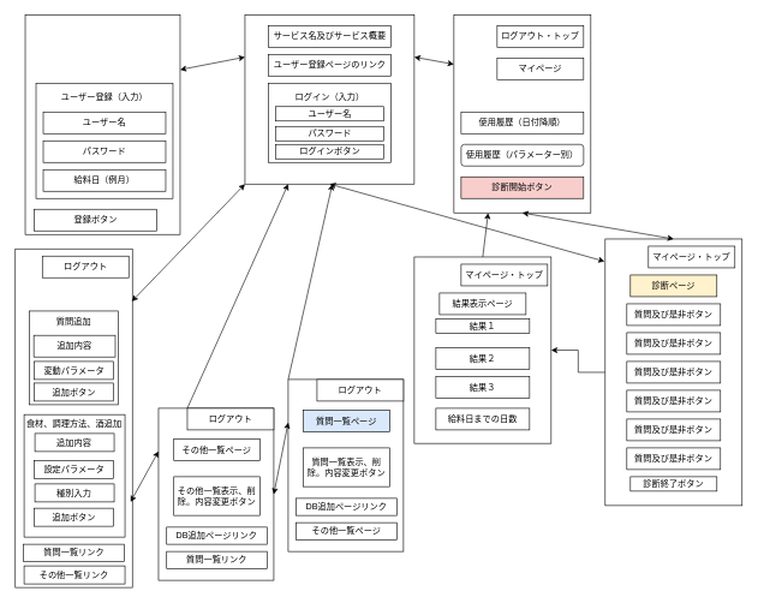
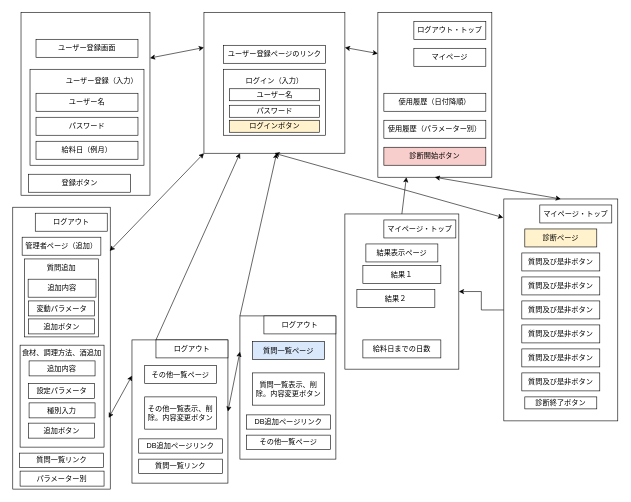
- <mxCell id="9" value="サービス名及びサービス概要" style="rounded=0;whiteSpace=wrap;html=1;" parent="1" vertex="1"><mxGeometry x="371.5" y="35" width="170" height="30" as="geometry" /></mxCell>
+ <mxCell id="5" value="ユーザー登録画面" style="rounded=0;whiteSpace=wrap;html=1;" parent="1" vertex="1"><mxGeometry x="59" y="65" width="170" height="30" as="geometry" /></mxCell>
- <mxCell id="10" value="ユーザー登録（入力）" style="text;html=1;strokeColor=none;fillColor=none;align=center;verticalAlign=middle;whiteSpace=wrap;rounded=0;" parent="1" vertex="1"><mxGeometry x="79" y="125" width="130" height="20" as="geometry" /></mxCell>
+ <mxCell id="10" value="ユーザー登録（入力）" style="text;html=1;strokeColor=none;fillColor=none;align=center;verticalAlign=middle;whiteSpace=wrap;rounded=0;" parent="1" vertex="1"><mxGeometry x="104" y="125" width="130" height="20" as="geometry" /></mxCell>
- <mxCell id="46" value="ログインボタン" style="rounded=0;whiteSpace=wrap;html=1;" parent="1" vertex="1"><mxGeometry x="381.5" y="200" width="150" height="20" as="geometry" /></mxCell>
+ <mxCell id="46" value="ログインボタン" style="rounded=0;whiteSpace=wrap;html=1;fillColor=#fff2cc;" parent="1" vertex="1"><mxGeometry x="381.5" y="200" width="150" height="20" as="geometry" /></mxCell>
- <mxCell id="20" value="使用履歴（パラメーター別）" style="whiteSpace=wrap;html=1;rounded=1;" parent="1" vertex="1"><mxGeometry x="639" y="200" width="170" height="30" as="geometry" /></mxCell>
+ <mxCell id="20" value="使用履歴（パラメーター別）" style="rounded=0;whiteSpace=wrap;html=1;" parent="1" vertex="1"><mxGeometry x="639" y="200" width="170" height="30" as="geometry" /></mxCell>
+ <mxCell id="48" value="管理者ページ（追加）" style="rounded=0;whiteSpace=wrap;html=1;" parent="1" vertex="1"><mxGeometry x="35.88" y="395" width="131.25" height="30" as="geometry" /></mxCell>
- <mxCell id="40" value="結果１" style="rounded=0;whiteSpace=wrap;html=1;" parent="1" vertex="1"><mxGeometry x="604" y="442.5" width="130" height="20" as="geometry" /></mxCell>
+ <mxCell id="40" value="結果１" style="rounded=0;whiteSpace=wrap;html=1;" parent="1" vertex="1"><mxGeometry x="604" y="442.5" width="130" height="30" as="geometry" /></mxCell>
- <mxCell id="41" value="結果２" style="rounded=0;whiteSpace=wrap;html=1;" parent="1" vertex="1"><mxGeometry x="604" y="482.5" width="130" height="30" as="geometry" /></mxCell>
+ <mxCell id="41" value="結果２" style="rounded=0;whiteSpace=wrap;html=1;" parent="1" vertex="1"><mxGeometry x="594" y="482.5" width="130" height="30" as="geometry" /></mxCell>
- <mxCell id="42" value="結果３" style="rounded=0;whiteSpace=wrap;html=1;" parent="1" vertex="1"><mxGeometry x="604" y="522.5" width="130" height="30" as="geometry" /></mxCell>
- <mxCell id="62" value="その他一覧リンク" style="rounded=0;whiteSpace=wrap;html=1;" parent="1" vertex="1"><mxGeometry x="32.44" y="785" width="140" height="25" as="geometry" /></mxCell>
+ <mxCell id="62" value="パラメーター別" style="rounded=0;whiteSpace=wrap;html=1;" parent="1" vertex="1"><mxGeometry x="32.44" y="785" width="140" height="25" as="geometry" /></mxCell>
